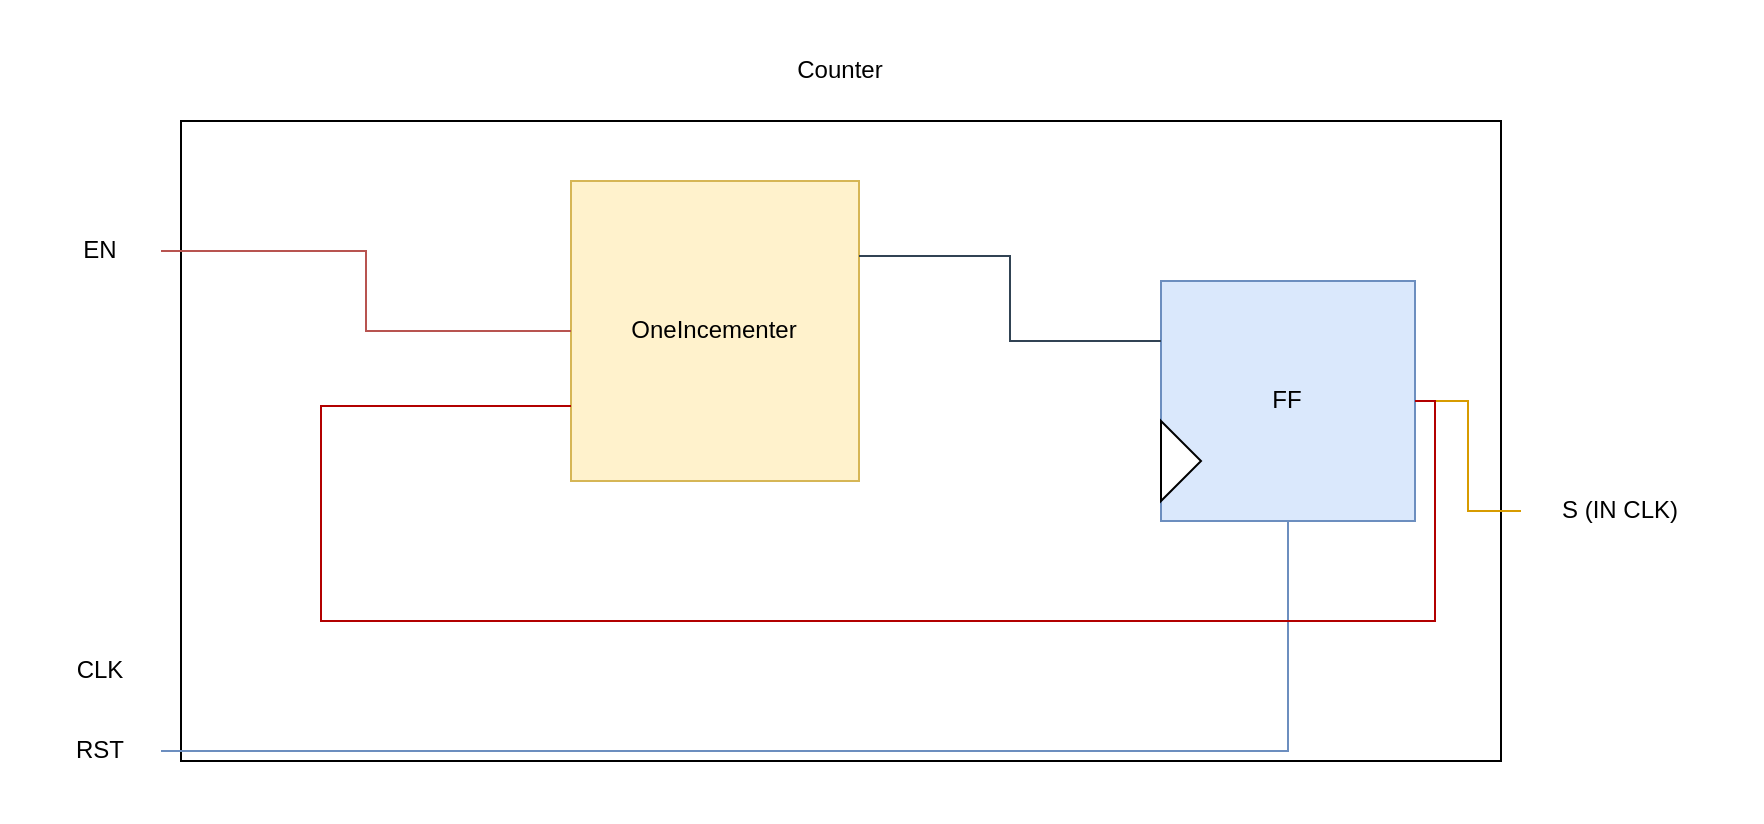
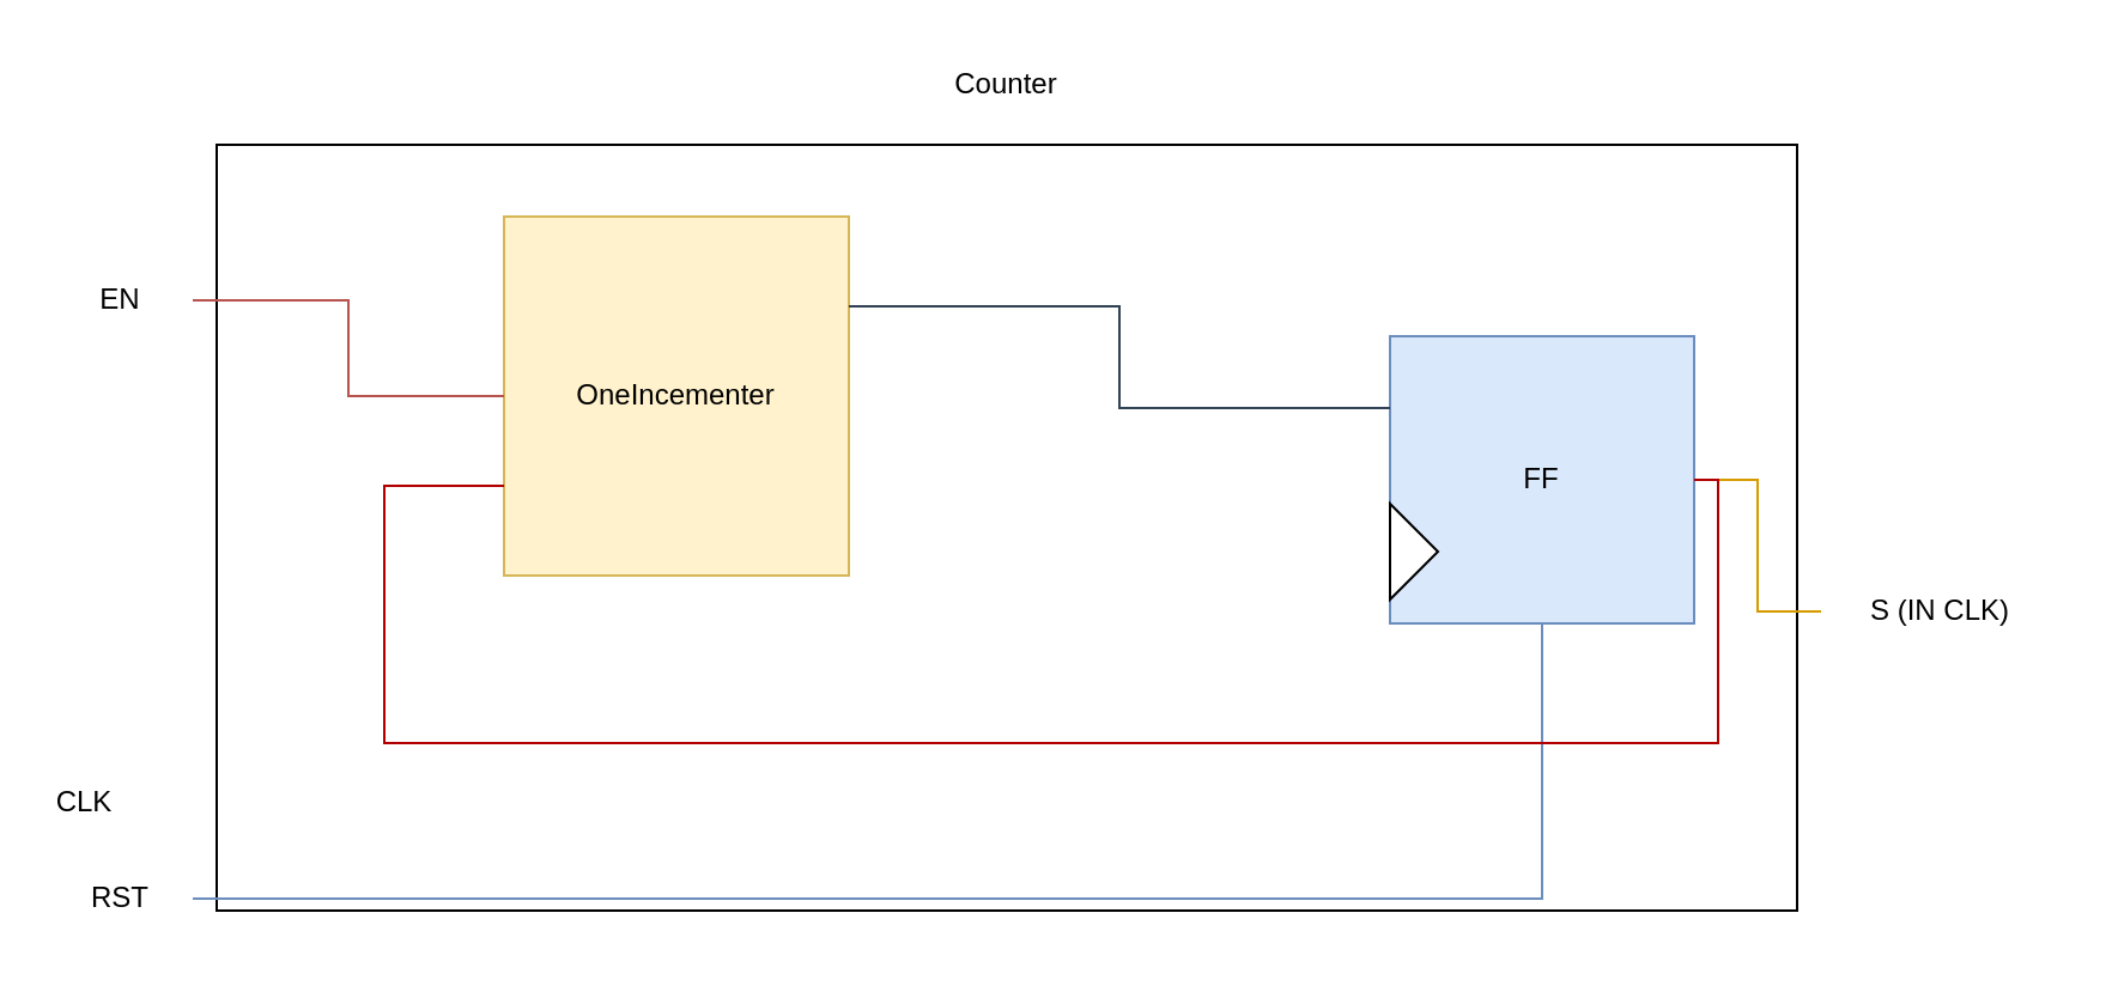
- <mxCell id="3" value="OneIncementer" style="rounded=0;whiteSpace=wrap;html=1;fillColor=#fff2cc;strokeColor=#d6b656;" parent="1" vertex="1"><mxGeometry x="285" y="90" width="144" height="150" as="geometry" /></mxCell>
+ <mxCell id="3" value="OneIncementer" style="rounded=0;whiteSpace=wrap;html=1;fillColor=#fff2cc;strokeColor=#d6b656;" parent="1" vertex="1"><mxGeometry x="210" y="90" width="144" height="150" as="geometry" /></mxCell>
- <mxCell id="7" value="CLK" style="text;html=1;strokeColor=none;fillColor=none;align=center;verticalAlign=middle;whiteSpace=wrap;rounded=0;" parent="1" vertex="1"><mxGeometry x="20" y="320" width="60" height="30" as="geometry" /></mxCell>
+ <mxCell id="7" value="CLK" style="text;html=1;strokeColor=none;fillColor=none;align=center;verticalAlign=middle;whiteSpace=wrap;rounded=0;" parent="1" vertex="1"><mxGeometry x="5" y="320" width="60" height="30" as="geometry" /></mxCell>
